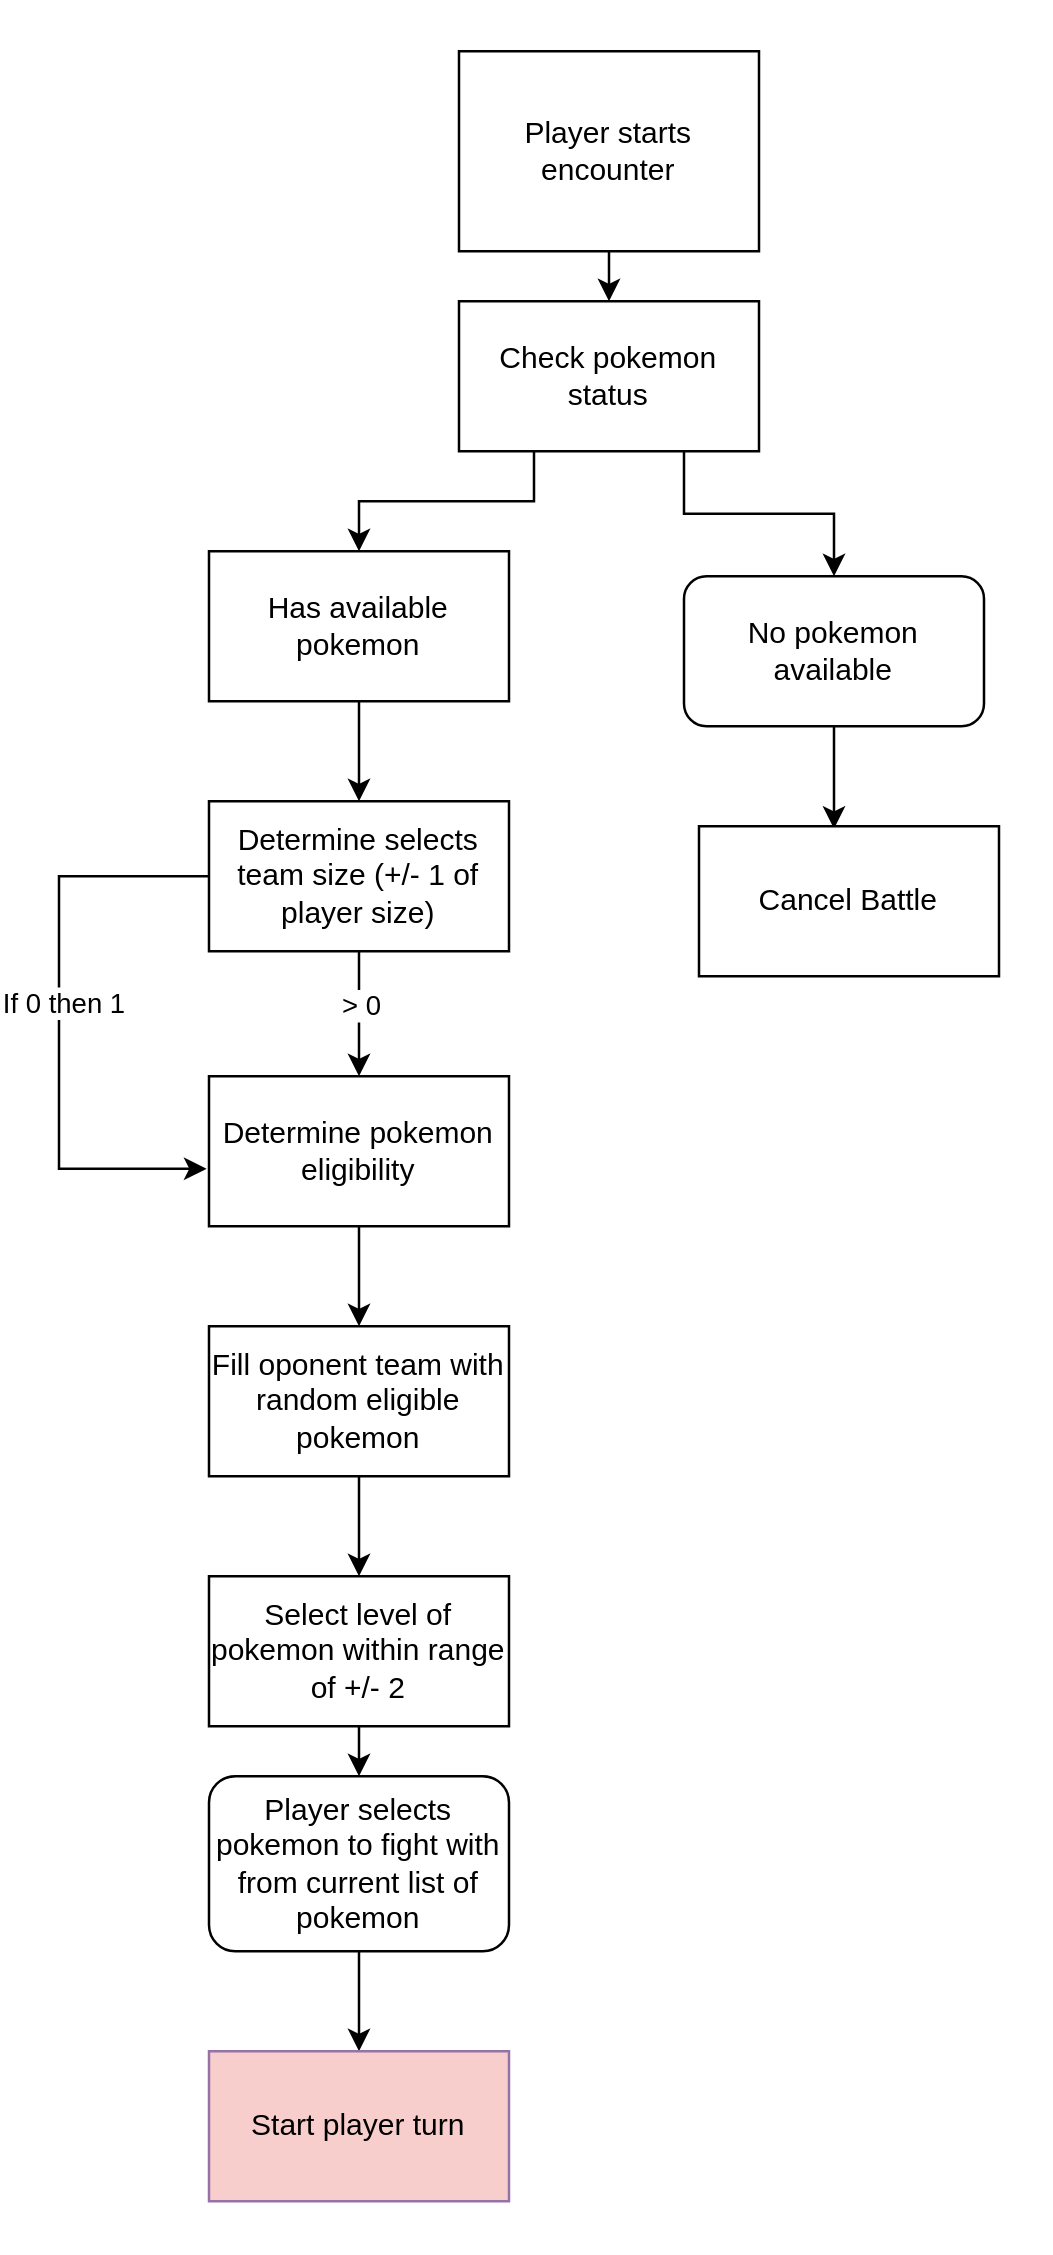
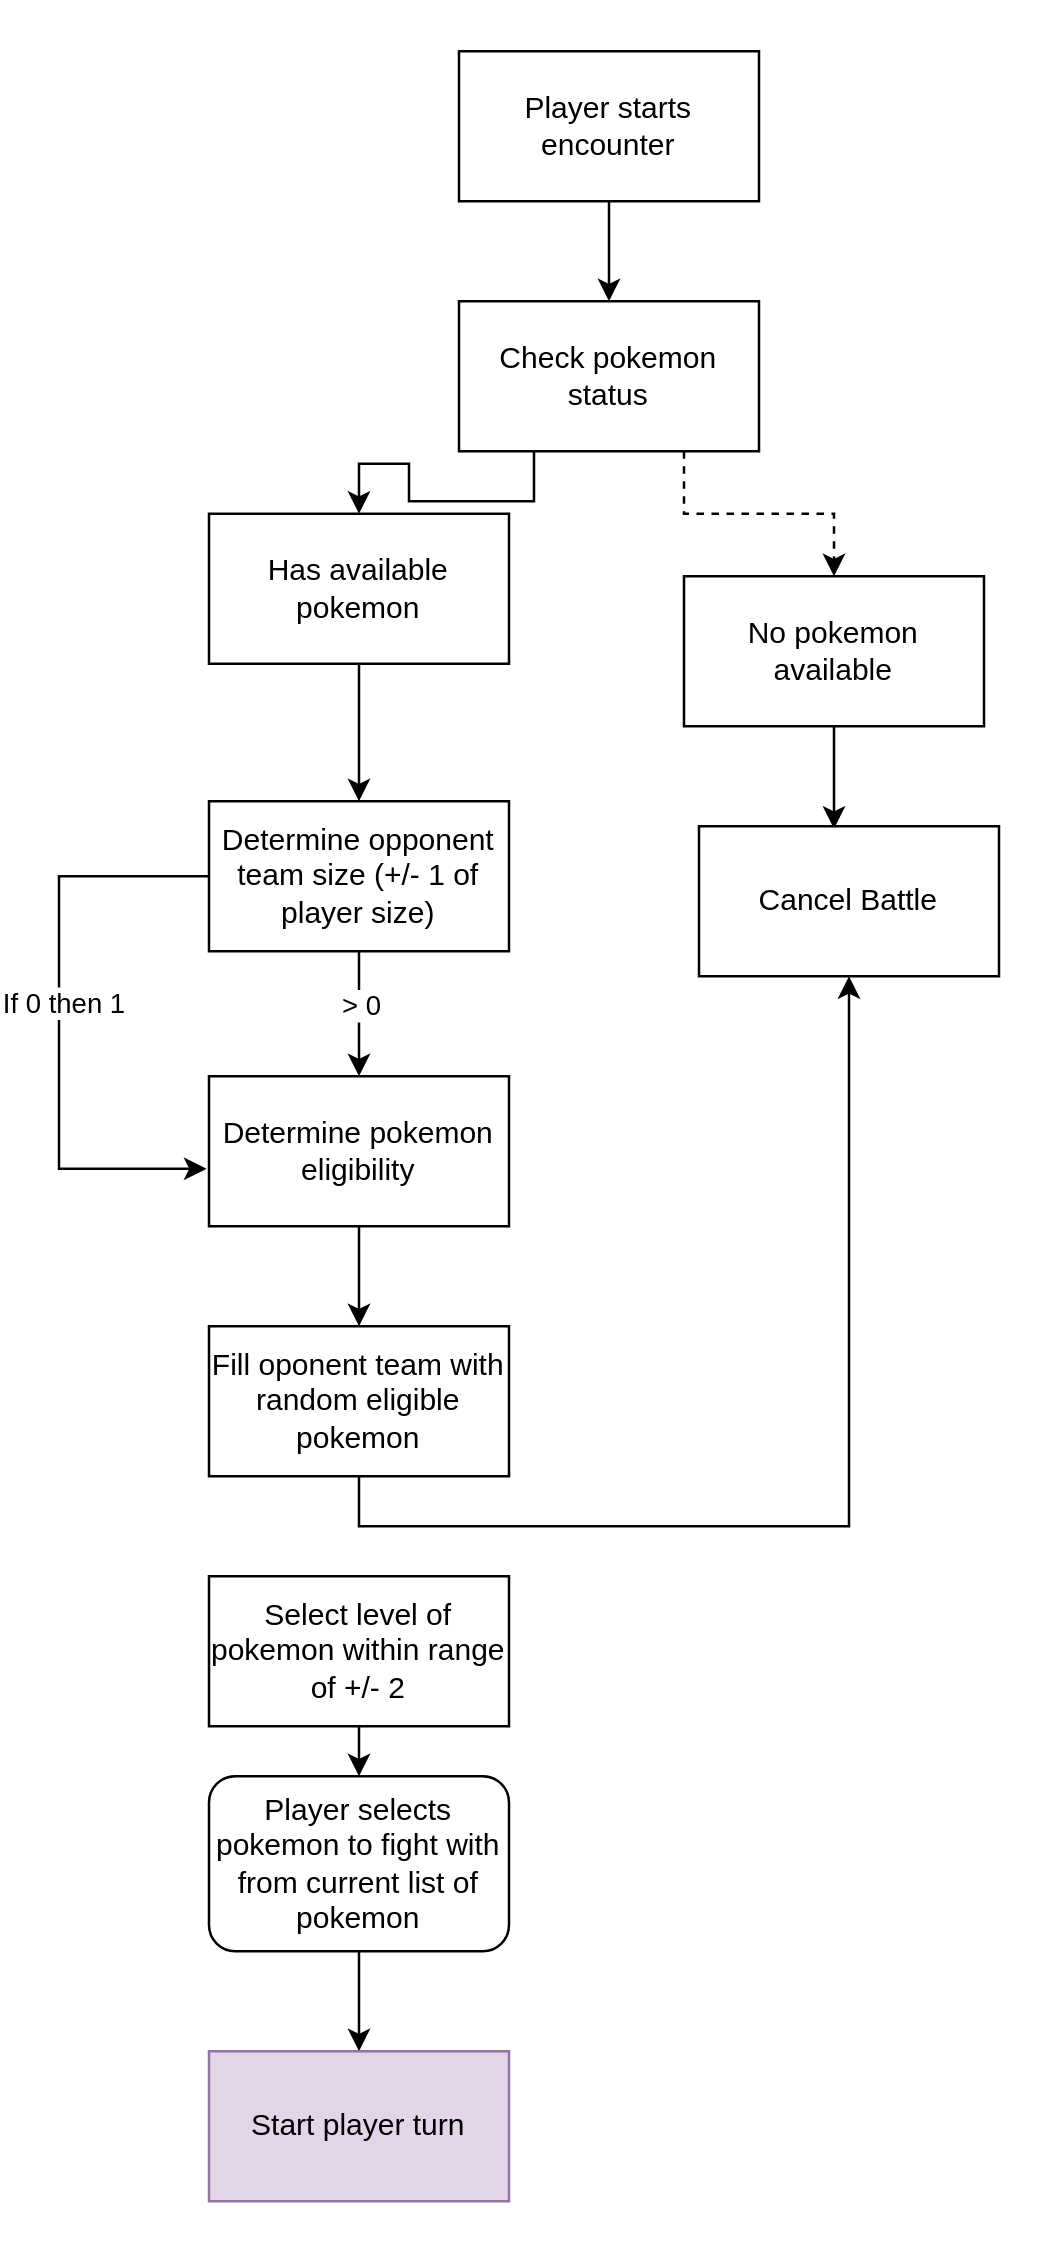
- <mxCell id="3" value="Player starts encounter" style="rounded=0;whiteSpace=wrap;html=1;" vertex="1" parent="1"><mxGeometry x="180" y="20" width="120" height="80" as="geometry" /></mxCell>
+ <mxCell id="3" value="Player starts encounter" style="rounded=0;whiteSpace=wrap;html=1;" vertex="1" parent="1"><mxGeometry x="180" y="20" width="120" height="60" as="geometry" /></mxCell>
- <mxCell id="7" style="edgeStyle=orthogonalEdgeStyle;rounded=0;orthogonalLoop=1;jettySize=auto;html=1;exitX=0.75;exitY=1;exitDx=0;exitDy=0;" edge="1" parent="1" source="8" target="12"><mxGeometry relative="1" as="geometry" /></mxCell>
+ <mxCell id="7" style="edgeStyle=orthogonalEdgeStyle;rounded=0;orthogonalLoop=1;jettySize=auto;html=1;exitX=0.75;exitY=1;exitDx=0;exitDy=0;dashed=1;" edge="1" parent="1" source="8" target="12"><mxGeometry relative="1" as="geometry" /></mxCell>
- <mxCell id="10" value="Has available pokemon" style="rounded=0;whiteSpace=wrap;html=1;" vertex="1" parent="1"><mxGeometry x="80" y="220" width="120" height="60" as="geometry" /></mxCell>
+ <mxCell id="10" value="Has available pokemon" style="rounded=0;whiteSpace=wrap;html=1;" vertex="1" parent="1"><mxGeometry x="80" y="205" width="120" height="60" as="geometry" /></mxCell>
- <mxCell id="12" value="No pokemon available" style="whiteSpace=wrap;html=1;rounded=1;" vertex="1" parent="1"><mxGeometry x="270" y="230" width="120" height="60" as="geometry" /></mxCell>
+ <mxCell id="12" value="No pokemon available" style="rounded=0;whiteSpace=wrap;html=1;" vertex="1" parent="1"><mxGeometry x="270" y="230" width="120" height="60" as="geometry" /></mxCell>
- <mxCell id="24" value="Determine selects team size (+/- 1 of player size)" style="rounded=0;whiteSpace=wrap;html=1;" vertex="1" parent="1"><mxGeometry x="80" y="320" width="120" height="60" as="geometry" /></mxCell>
+ <mxCell id="24" value="Determine opponent team size (+/- 1 of player size)" style="rounded=0;whiteSpace=wrap;html=1;" vertex="1" parent="1"><mxGeometry x="80" y="320" width="120" height="60" as="geometry" /></mxCell>
- <mxCell id="14" style="edgeStyle=orthogonalEdgeStyle;rounded=0;orthogonalLoop=1;jettySize=auto;html=1;exitX=0.5;exitY=1;exitDx=0;exitDy=0;entryX=0.5;entryY=0;entryDx=0;entryDy=0;" edge="1" parent="1" source="15" target="19"><mxGeometry relative="1" as="geometry" /></mxCell>
+ <mxCell id="14" style="edgeStyle=orthogonalEdgeStyle;rounded=0;orthogonalLoop=1;jettySize=auto;html=1;exitX=0.5;exitY=1;exitDx=0;exitDy=0;" edge="1" parent="1" source="15" target="13"><mxGeometry relative="1" as="geometry" /></mxCell>
- <mxCell id="25" value="Start player turn" style="rounded=0;whiteSpace=wrap;html=1;fillColor=#f8cecc;strokeColor=#9673a6;" vertex="1" parent="1"><mxGeometry x="80" y="820" width="120" height="60" as="geometry" /></mxCell>
+ <mxCell id="25" value="Start player turn" style="rounded=0;whiteSpace=wrap;html=1;fillColor=#e1d5e7;strokeColor=#9673a6;" vertex="1" parent="1"><mxGeometry x="80" y="820" width="120" height="60" as="geometry" /></mxCell>
